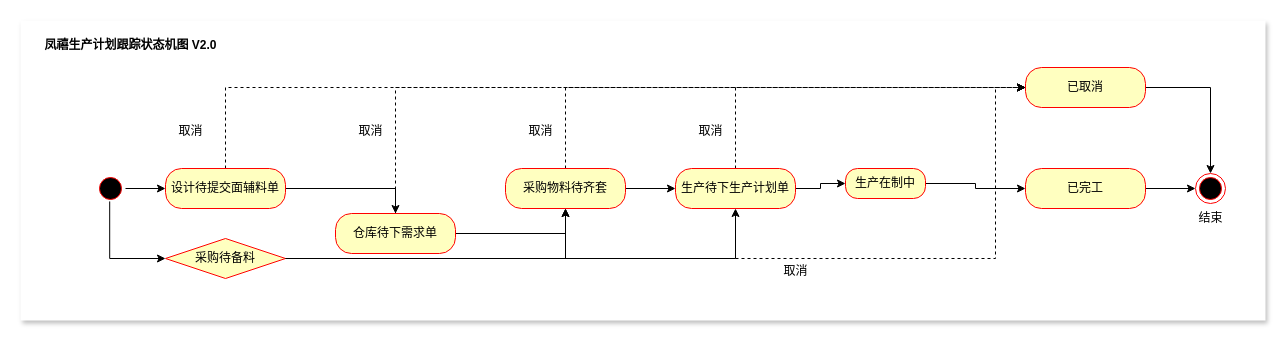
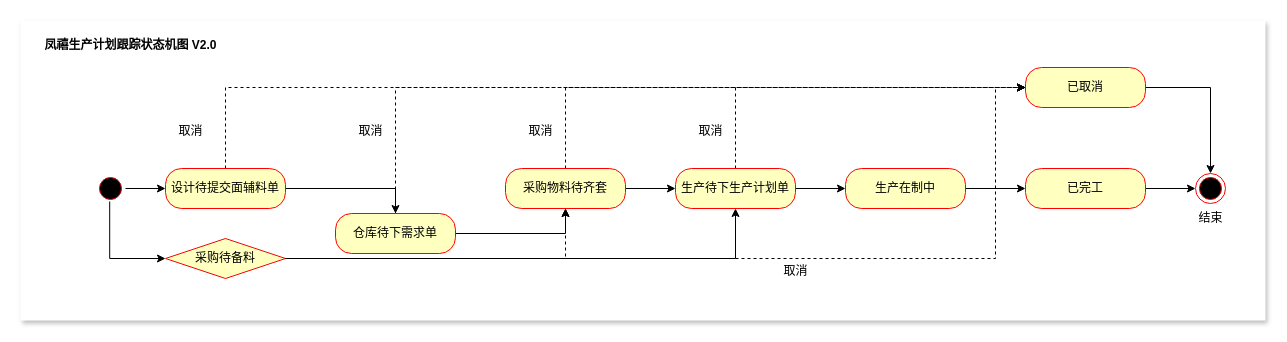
- <mxCell id="22" value="生产在制中" style="rounded=1;whiteSpace=wrap;html=1;arcSize=40;fontColor=#000000;fillColor=#ffffc0;strokeColor=#ff0000;" vertex="1" parent="1"><mxGeometry x="845" y="168" width="80" height="30" as="geometry" /></mxCell>
+ <mxCell id="22" value="生产在制中" style="rounded=1;whiteSpace=wrap;html=1;arcSize=40;fontColor=#000000;fillColor=#ffffc0;strokeColor=#ff0000;" vertex="1" parent="1"><mxGeometry x="845" y="168" width="120" height="40" as="geometry" /></mxCell>
- <mxCell id="33" value="" style="edgeStyle=orthogonalEdgeStyle;rounded=0;orthogonalLoop=1;jettySize=auto;html=1;entryX=0.5;entryY=1;entryDx=0;entryDy=0;exitX=1;exitY=0.5;exitDx=0;exitDy=0;" edge="1" parent="1" source="8" target="17"><mxGeometry relative="1" as="geometry"><mxPoint x="285" y="298" as="sourcePoint" /><mxPoint x="735" y="248" as="targetPoint" /></mxGeometry></mxCell>
+ <mxCell id="33" value="" style="edgeStyle=orthogonalEdgeStyle;rounded=0;orthogonalLoop=1;jettySize=auto;html=1;entryX=0.5;entryY=1;entryDx=0;entryDy=0;exitX=1;exitY=0.5;exitDx=0;exitDy=0;dashed=1;" edge="1" parent="1" source="8" target="17"><mxGeometry relative="1" as="geometry"><mxPoint x="285" y="298" as="sourcePoint" /><mxPoint x="735" y="248" as="targetPoint" /></mxGeometry></mxCell>
